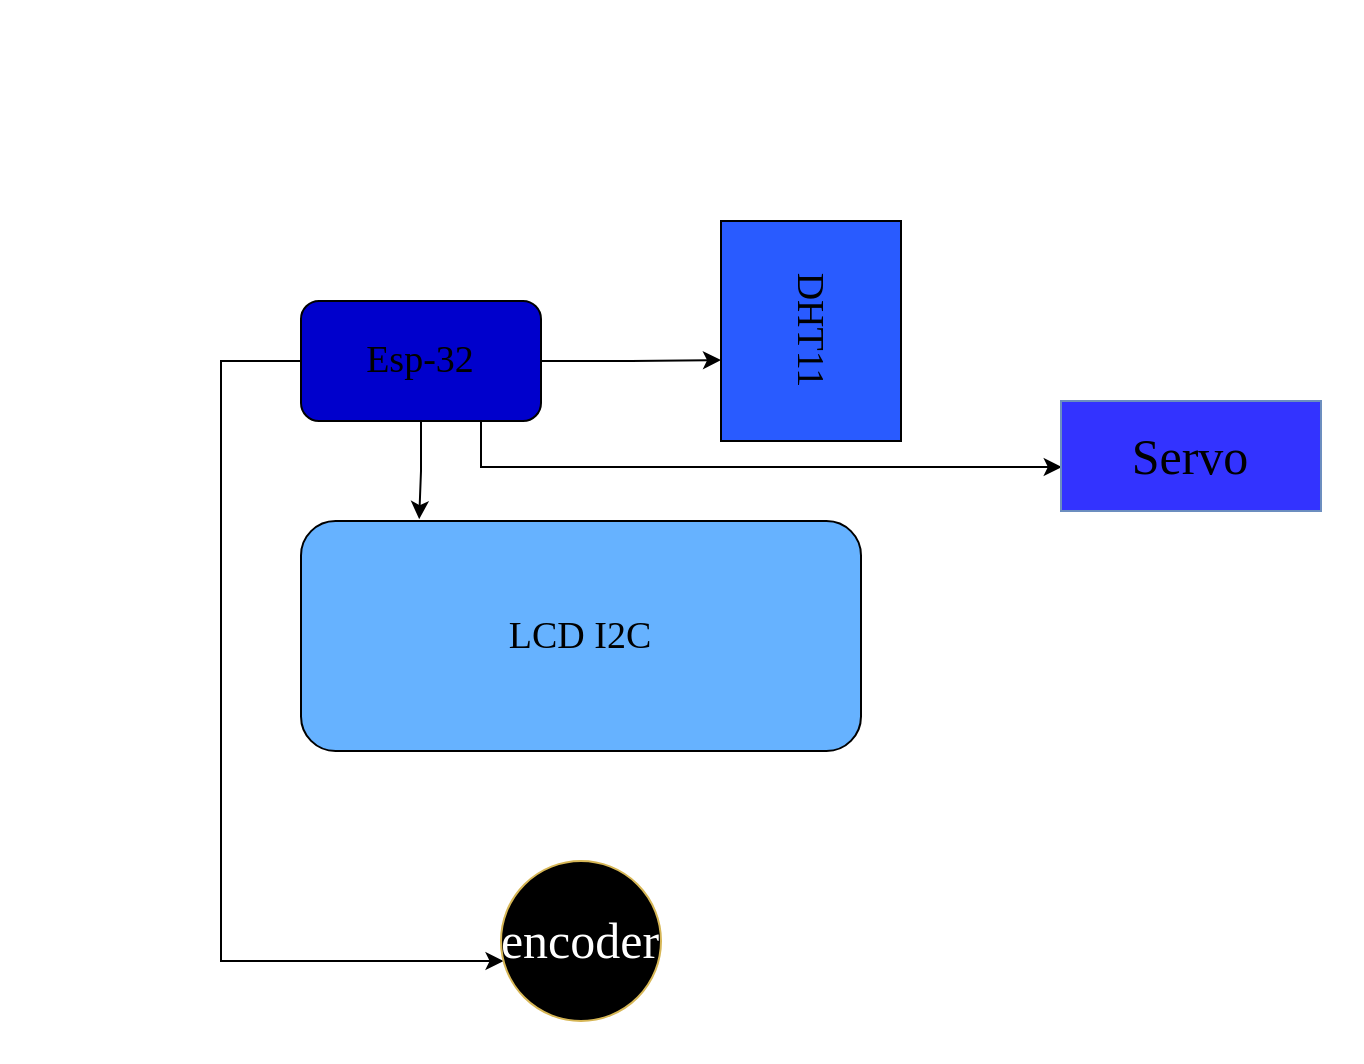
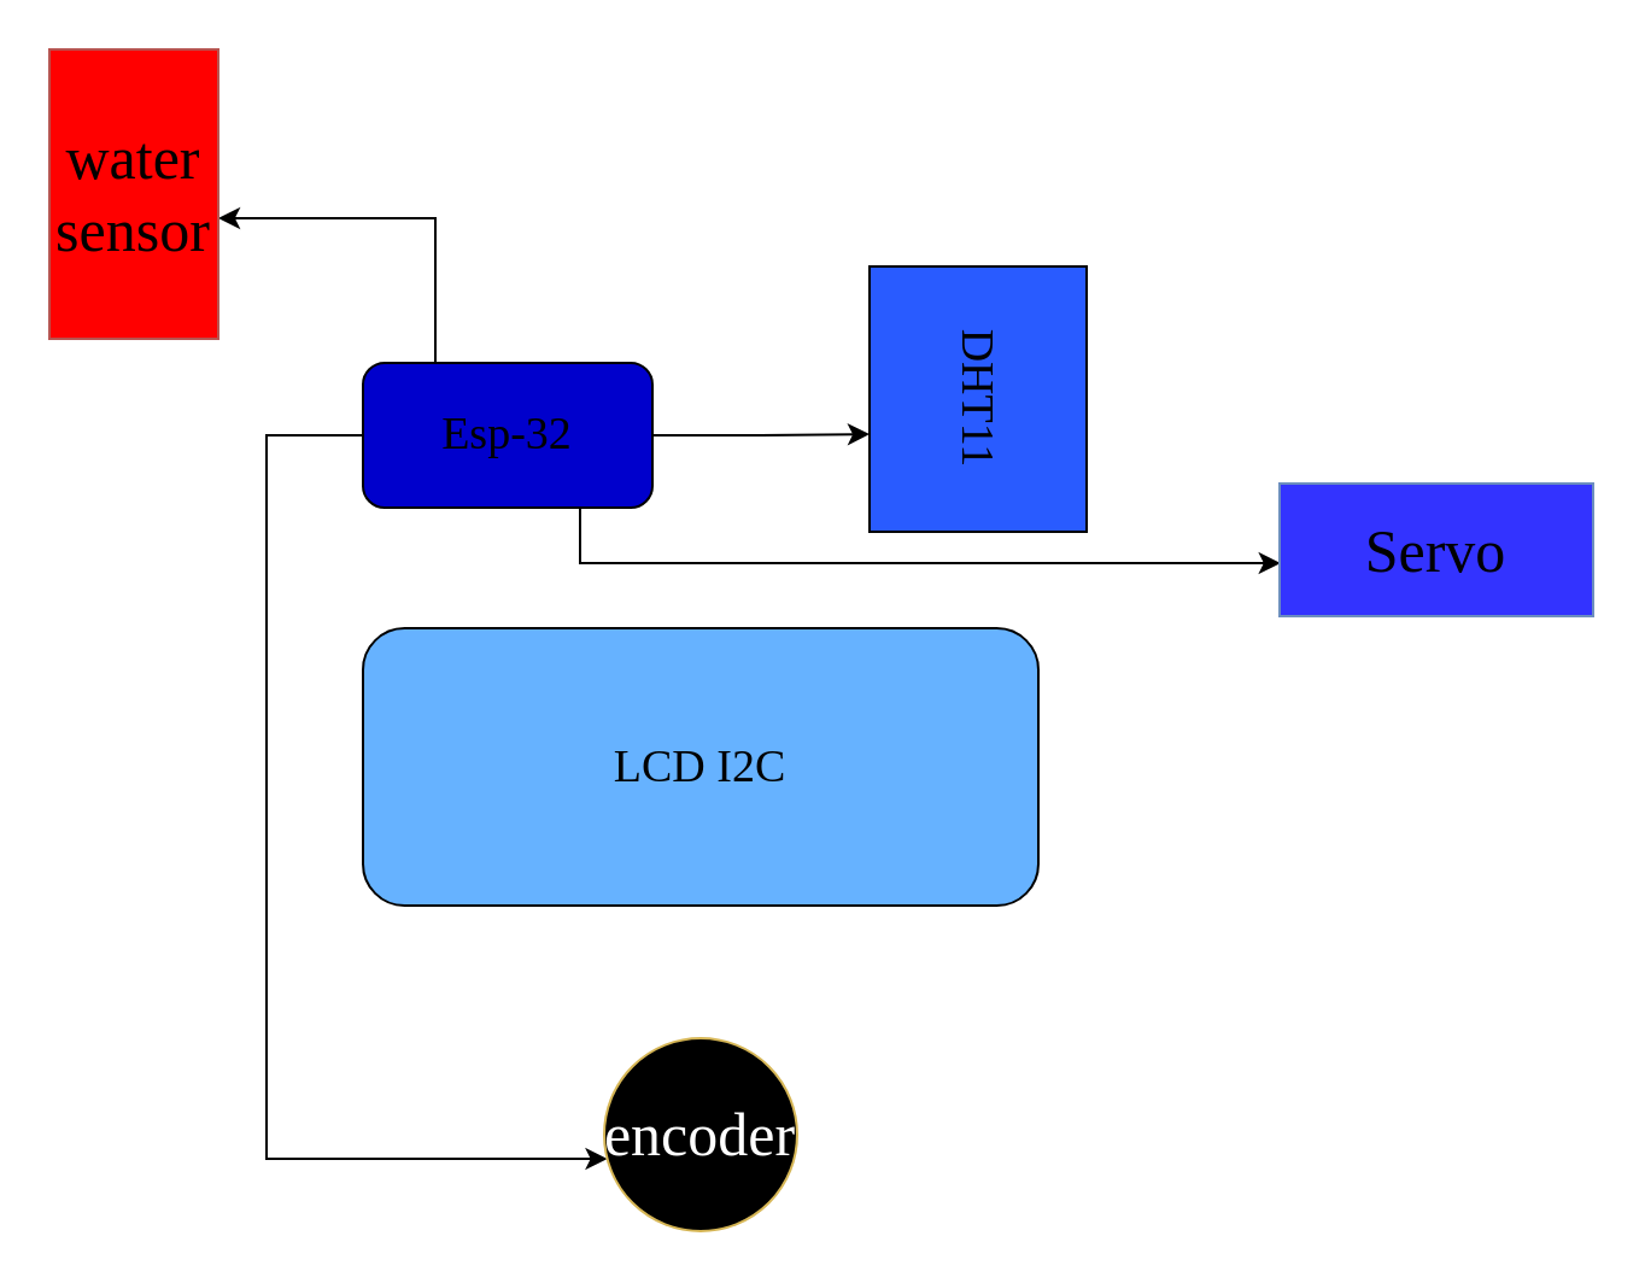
+ <mxCell id="12" value="water&lt;br&gt;sensor" style="rounded=0;whiteSpace=wrap;html=1;labelBackgroundColor=none;fontFamily=Times New Roman;fontSize=25;fillColor=#FF0000;strokeColor=#b85450;" vertex="1" parent="1"><mxGeometry x="20" y="20" width="70" height="120" as="geometry" /></mxCell>
+ <mxCell id="6" style="edgeStyle=orthogonalEdgeStyle;rounded=0;orthogonalLoop=1;jettySize=auto;html=1;exitX=0.25;exitY=0;exitDx=0;exitDy=0;entryX=1;entryY=0.583;entryDx=0;entryDy=0;entryPerimeter=0;fontFamily=Times New Roman;fontSize=25;fontColor=#FFFFFF;" edge="1" parent="1" source="8" target="12"><mxGeometry relative="1" as="geometry" /></mxCell>
- <mxCell id="5" style="edgeStyle=orthogonalEdgeStyle;rounded=0;orthogonalLoop=1;jettySize=auto;html=1;exitX=0.5;exitY=1;exitDx=0;exitDy=0;entryX=0.211;entryY=-0.008;entryDx=0;entryDy=0;entryPerimeter=0;fontFamily=Times New Roman;fontSize=25;fontColor=#FFFFFF;" edge="1" parent="1" source="8" target="2"><mxGeometry relative="1" as="geometry" /></mxCell>
